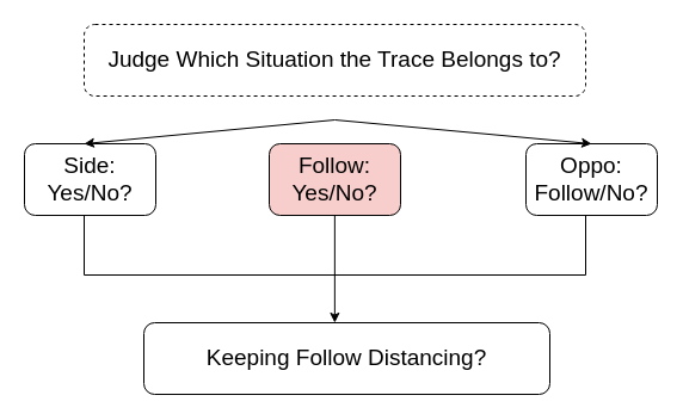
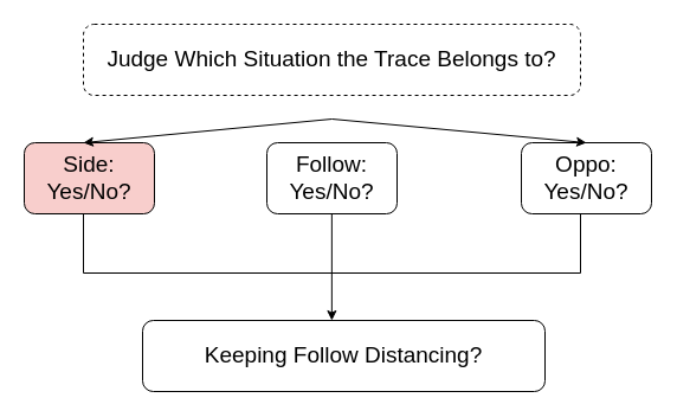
- <mxCell id="4" value="&lt;font style=&quot;font-size: 19px&quot;&gt;Side: Yes/No?&lt;/font&gt;" style="rounded=1;whiteSpace=wrap;html=1;" parent="1" vertex="1"><mxGeometry x="20" y="120" width="110" height="60" as="geometry" /></mxCell>
+ <mxCell id="4" value="&lt;font style=&quot;font-size: 19px&quot;&gt;Side: Yes/No?&lt;/font&gt;" style="rounded=1;whiteSpace=wrap;html=1;fillColor=#f8cecc;" parent="1" vertex="1"><mxGeometry x="20" y="120" width="110" height="60" as="geometry" /></mxCell>
- <mxCell id="3" value="&lt;font style=&quot;font-size: 19px&quot;&gt;Follow: Yes/No?&lt;/font&gt;" style="rounded=1;whiteSpace=wrap;html=1;fillColor=#f8cecc;" parent="1" vertex="1"><mxGeometry x="225" y="120" width="110" height="60" as="geometry" /></mxCell>
+ <mxCell id="3" value="&lt;font style=&quot;font-size: 19px&quot;&gt;Follow: Yes/No?&lt;/font&gt;" style="rounded=1;whiteSpace=wrap;html=1;" parent="1" vertex="1"><mxGeometry x="225" y="120" width="110" height="60" as="geometry" /></mxCell>
- <mxCell id="5" value="&lt;font style=&quot;font-size: 19px&quot;&gt;Oppo: Follow/No?&lt;/font&gt;" style="rounded=1;whiteSpace=wrap;html=1;" parent="1" vertex="1"><mxGeometry x="440" y="120" width="110" height="60" as="geometry" /></mxCell>
+ <mxCell id="5" value="&lt;font style=&quot;font-size: 19px&quot;&gt;Oppo: Yes/No?&lt;/font&gt;" style="rounded=1;whiteSpace=wrap;html=1;" parent="1" vertex="1"><mxGeometry x="440" y="120" width="110" height="60" as="geometry" /></mxCell>
